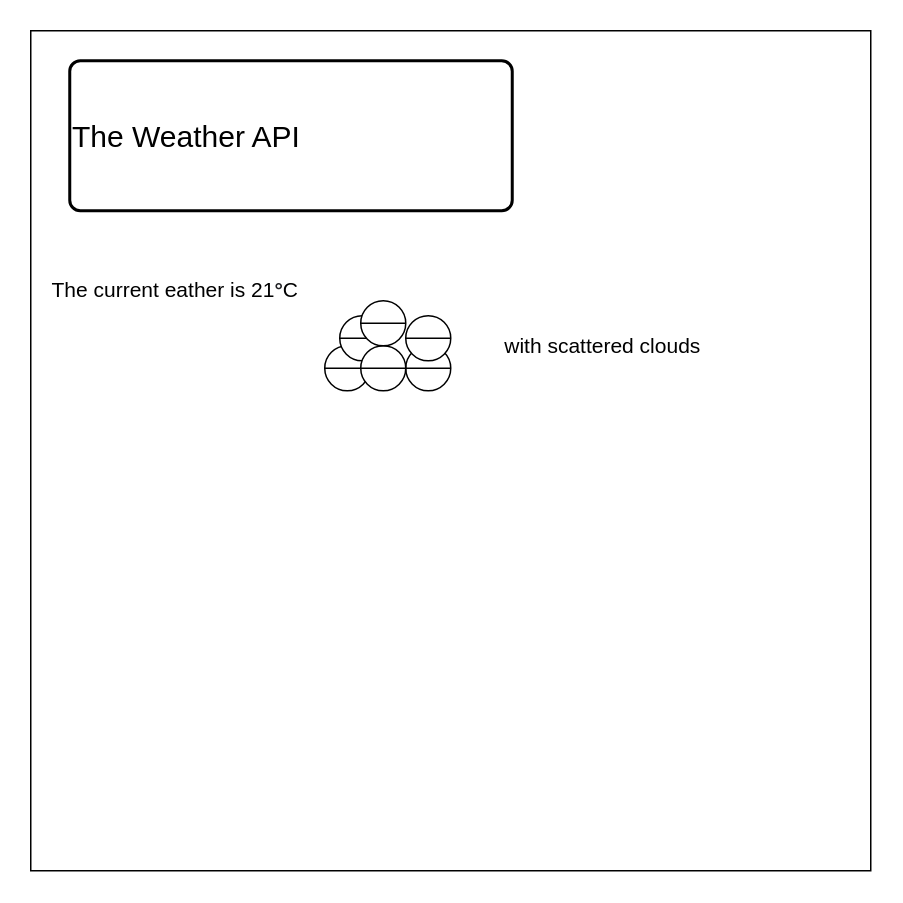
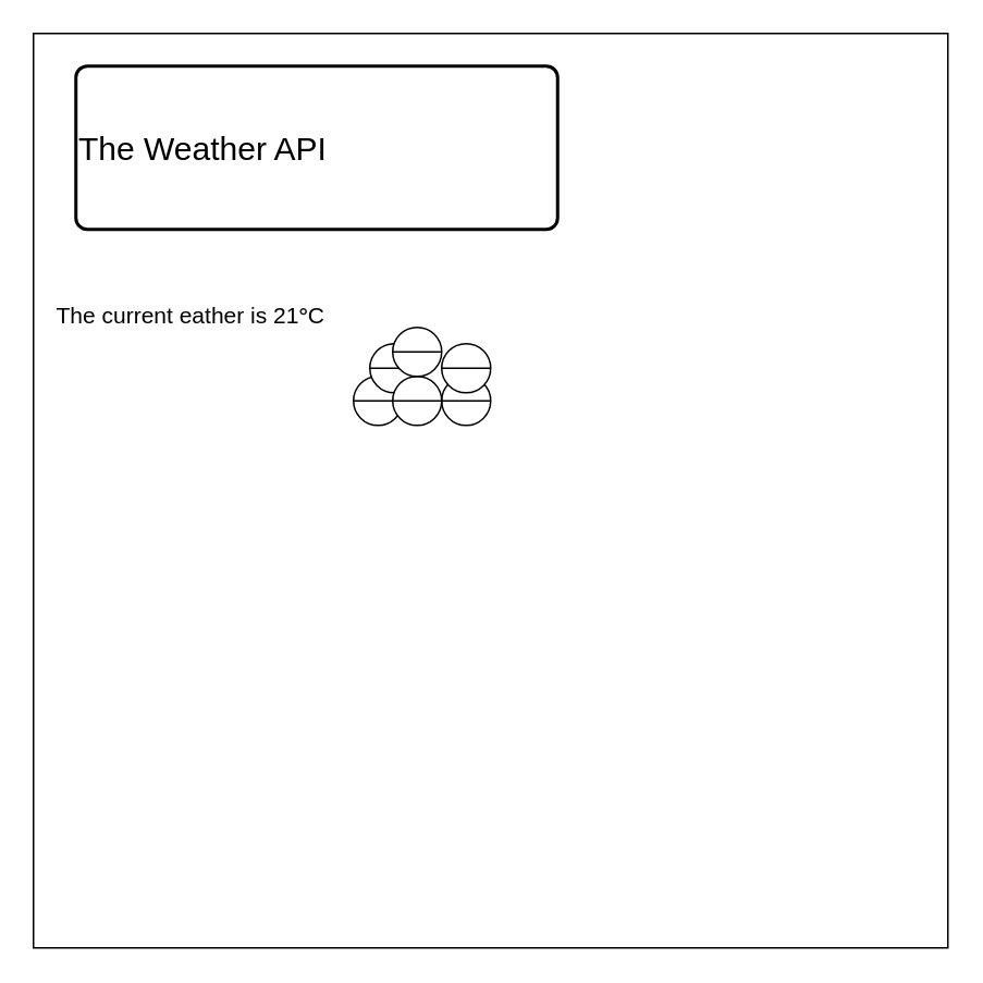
- <mxCell id="11" value="with scattered clouds" style="text;html=1;align=center;verticalAlign=middle;resizable=0;points=[];autosize=1;strokeColor=none;fillColor=none;fontSize=14;" vertex="1" parent="1"><mxGeometry x="326" y="220" width="150" height="20" as="geometry" /></mxCell>
